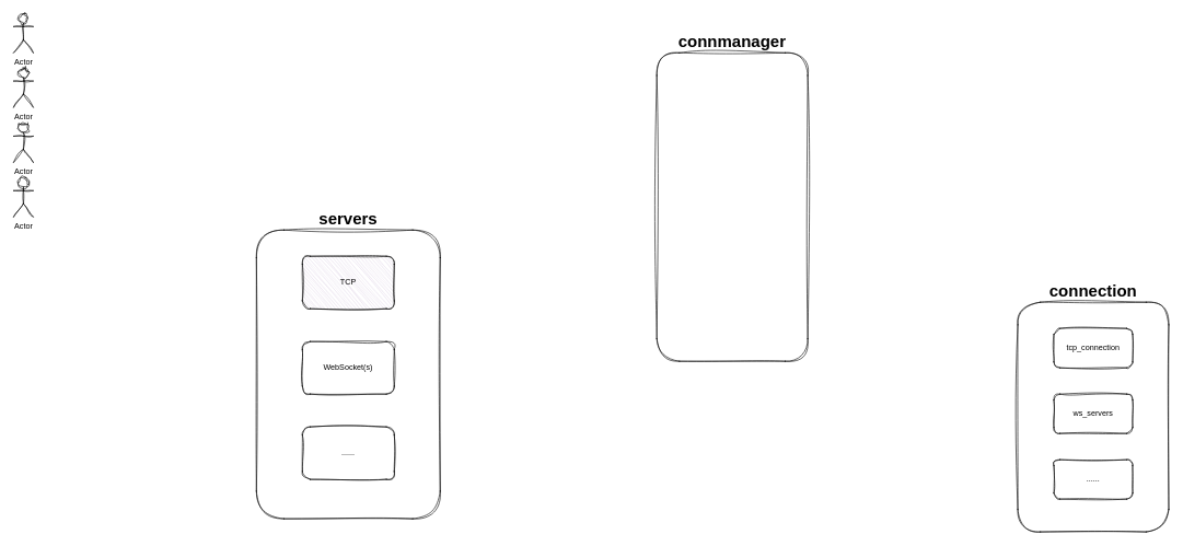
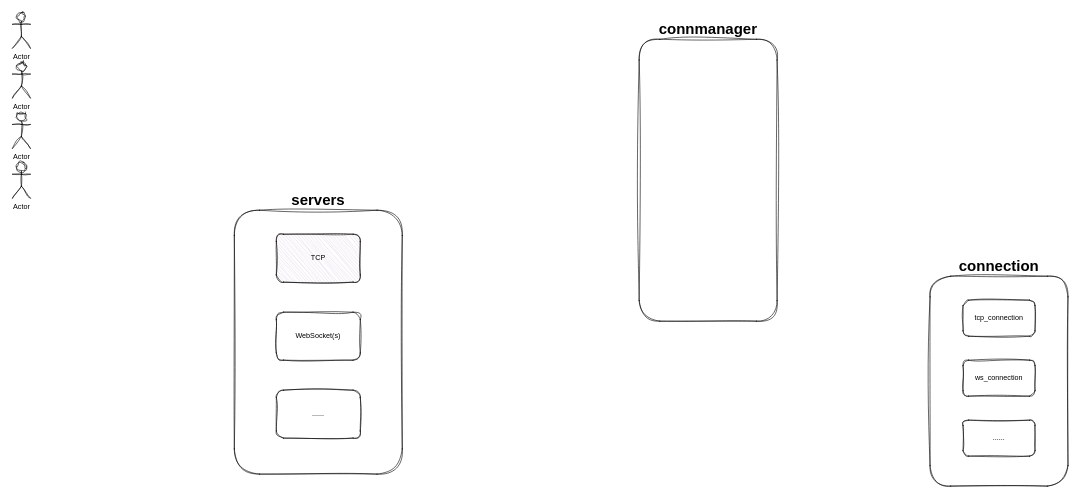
- <mxCell id="2" value="connmanager" style="whiteSpace=wrap;html=1;hachureGap=4;fontSize=25;fontStyle=1;labelPosition=center;verticalLabelPosition=top;align=center;verticalAlign=bottom;shadow=0;labelBackgroundColor=none;sketch=1;curveFitting=1;jiggle=2;rounded=1;" vertex="1" parent="1"><mxGeometry x="1000" y="80" width="230" height="470" as="geometry" /></mxCell>
+ <mxCell id="2" value="connmanager" style="whiteSpace=wrap;html=1;hachureGap=4;fontSize=25;fontStyle=1;labelPosition=center;verticalLabelPosition=top;align=center;verticalAlign=bottom;shadow=0;labelBackgroundColor=none;sketch=1;curveFitting=1;jiggle=2;rounded=1;" vertex="1" parent="1"><mxGeometry x="1065" y="65" width="230" height="470" as="geometry" /></mxCell>
- <mxCell id="15" value="ws_servers" style="rounded=1;whiteSpace=wrap;html=1;sketch=1;hachureGap=4;jiggle=2;curveFitting=1;" vertex="1" parent="12"><mxGeometry x="55" y="140" width="120" height="60" as="geometry" /></mxCell>
+ <mxCell id="15" value="ws_connection" style="rounded=1;whiteSpace=wrap;html=1;sketch=1;hachureGap=4;jiggle=2;curveFitting=1;" vertex="1" parent="12"><mxGeometry x="55" y="140" width="120" height="60" as="geometry" /></mxCell>
